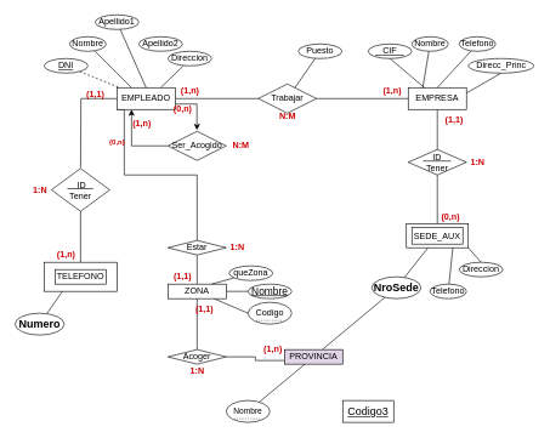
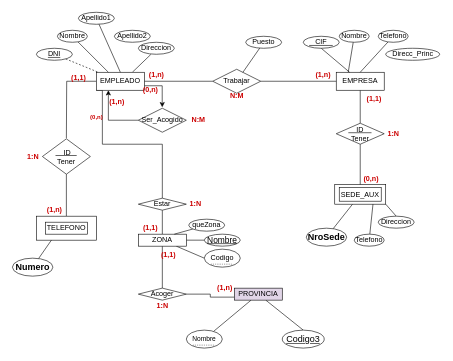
- <mxCell id="3" style="edgeStyle=none;rounded=0;orthogonalLoop=1;jettySize=auto;html=1;exitX=1;exitY=0.25;exitDx=0;exitDy=0;entryX=0.5;entryY=1;entryDx=0;entryDy=0;endArrow=none;endFill=0;" parent="1" source="4" target="41" edge="1"><mxGeometry relative="1" as="geometry" /></mxCell>
- <mxCell id="58" style="edgeStyle=none;rounded=0;orthogonalLoop=1;jettySize=auto;html=1;endArrow=none;endFill=0;" parent="1" source="59" target="42" edge="1"><mxGeometry relative="1" as="geometry" /></mxCell>
+ <mxCell id="58" style="edgeStyle=none;rounded=0;orthogonalLoop=1;jettySize=auto;html=1;entryX=0.5;entryY=0;entryDx=0;entryDy=0;endArrow=none;endFill=0;" parent="1" source="59" target="67" edge="1"><mxGeometry relative="1" as="geometry" /></mxCell>
- <mxCell id="67" value="&lt;u&gt;&lt;font style=&quot;font-size: 15px&quot;&gt;Codigo3&lt;/font&gt;&lt;/u&gt;" style="whiteSpace=wrap;html=1;rounded=0;" parent="1" vertex="1"><mxGeometry x="470" y="550" width="70" height="30" as="geometry" /></mxCell>
+ <mxCell id="67" value="&lt;u&gt;&lt;font style=&quot;font-size: 15px&quot;&gt;Codigo3&lt;/font&gt;&lt;/u&gt;" style="ellipse;whiteSpace=wrap;html=1;" parent="1" vertex="1"><mxGeometry x="470" y="550" width="70" height="30" as="geometry" /></mxCell>
